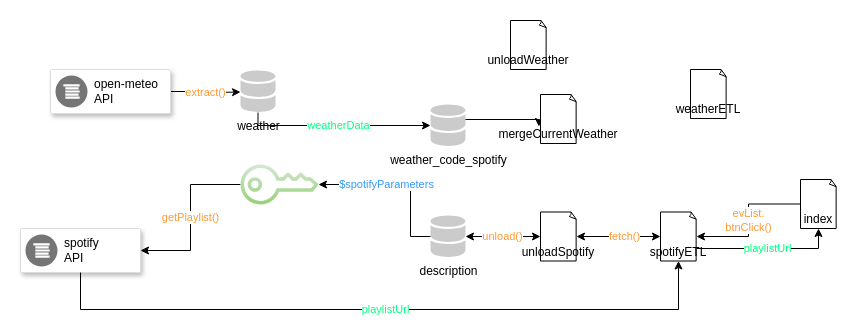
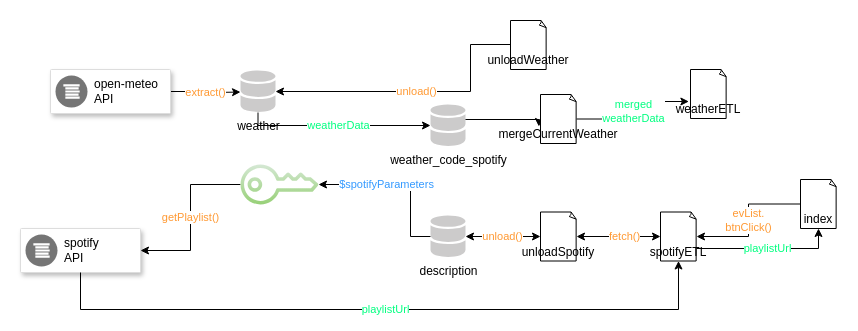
+ <mxCell id="20" value="&lt;font color=&quot;#ff9933&quot;&gt;unload()&lt;/font&gt;" style="edgeStyle=orthogonalEdgeStyle;rounded=0;orthogonalLoop=1;jettySize=auto;html=1;startArrow=classic;startFill=1;endArrow=none;endFill=0;" parent="1" source="5" target="21" edge="1"><mxGeometry relative="1" as="geometry"><mxPoint x="428" y="29.048" as="sourcePoint" /><mxPoint x="600" y="79" as="targetPoint" /><Array as="points"><mxPoint x="470" y="91" /><mxPoint x="470" y="44" /></Array></mxGeometry></mxCell>
+ <mxCell id="25" value="&lt;font color=&quot;#00ff80&quot;&gt;merged&lt;/font&gt;&lt;div&gt;&lt;font color=&quot;#00ff80&quot;&gt;weatherData&lt;/font&gt;&lt;/div&gt;" style="edgeStyle=orthogonalEdgeStyle;rounded=0;orthogonalLoop=1;jettySize=auto;html=1;entryX=-0.045;entryY=0.653;entryDx=0;entryDy=0;entryPerimeter=0;" parent="1" source="27" target="6" edge="1"><mxGeometry relative="1" as="geometry" /></mxCell>
